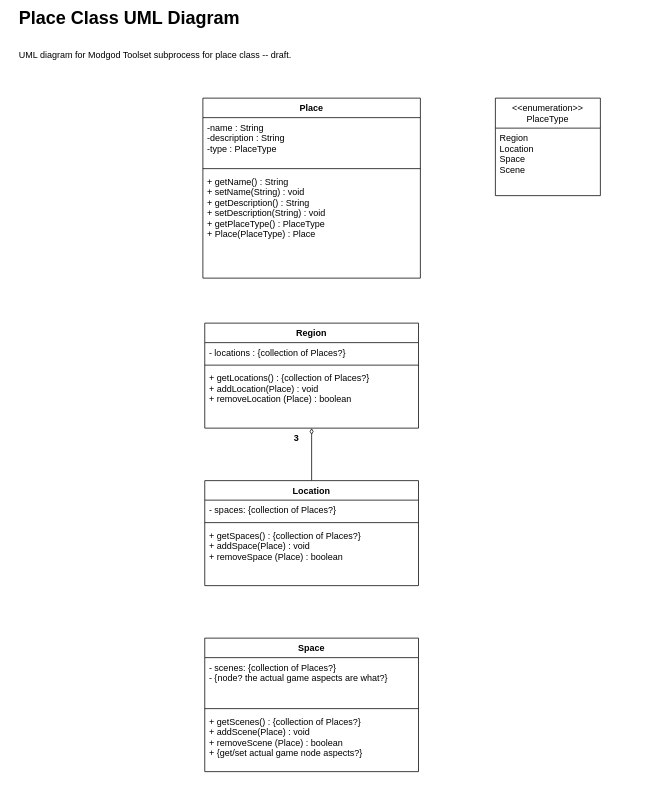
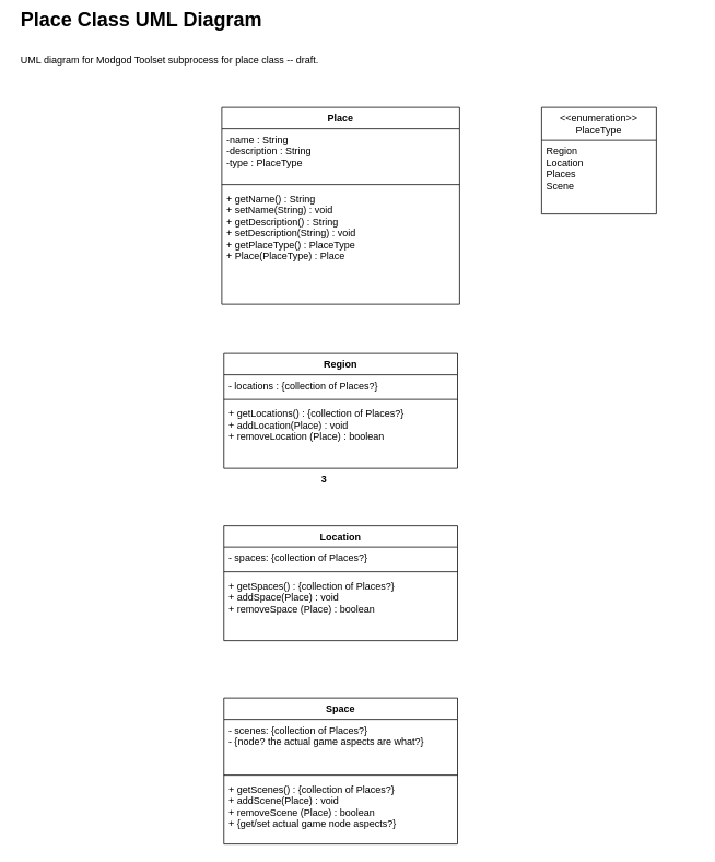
- <mxCell id="12" value="Region&#10;Location&#10;Space&#10;Scene" style="text;strokeColor=none;fillColor=none;align=left;verticalAlign=top;spacingLeft=4;spacingRight=4;overflow=hidden;rotatable=0;points=[[0,0.5],[1,0.5]];portConstraint=eastwest;" parent="11" vertex="1"><mxGeometry y="40" width="140" height="90" as="geometry" /></mxCell>
+ <mxCell id="12" value="Region&#10;Location&#10;Places&#10;Scene" style="text;strokeColor=none;fillColor=none;align=left;verticalAlign=top;spacingLeft=4;spacingRight=4;overflow=hidden;rotatable=0;points=[[0,0.5],[1,0.5]];portConstraint=eastwest;" parent="11" vertex="1"><mxGeometry y="40" width="140" height="90" as="geometry" /></mxCell>
- <mxCell id="13" value="" style="edgeStyle=orthogonalEdgeStyle;rounded=0;orthogonalLoop=1;jettySize=auto;html=1;endArrow=none;endFill=0;startArrow=diamondThin;startFill=0;entryX=0.5;entryY=0;entryDx=0;entryDy=0;" edge="1" parent="1" source="3" target="14"><mxGeometry relative="1" as="geometry"><mxPoint x="355" y="620" as="targetPoint" /><mxPoint x="355" y="500" as="sourcePoint" /></mxGeometry></mxCell>
